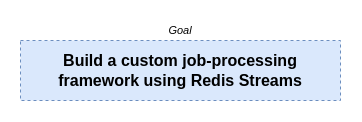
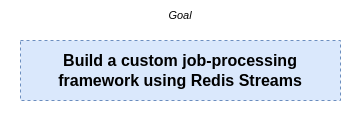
- <mxCell id="3" value="Goal" style="text;html=1;strokeColor=none;fillColor=none;align=center;verticalAlign=middle;whiteSpace=wrap;rounded=0;fontSize=11;fontStyle=2" vertex="1" parent="1"><mxGeometry x="160" y="20" width="40" height="20" as="geometry" /></mxCell>
+ <mxCell id="3" value="Goal" style="text;html=1;strokeColor=none;fillColor=none;align=center;verticalAlign=middle;whiteSpace=wrap;rounded=0;fontSize=11;fontStyle=2" vertex="1" parent="1"><mxGeometry x="160" y="5" width="40" height="20" as="geometry" /></mxCell>
